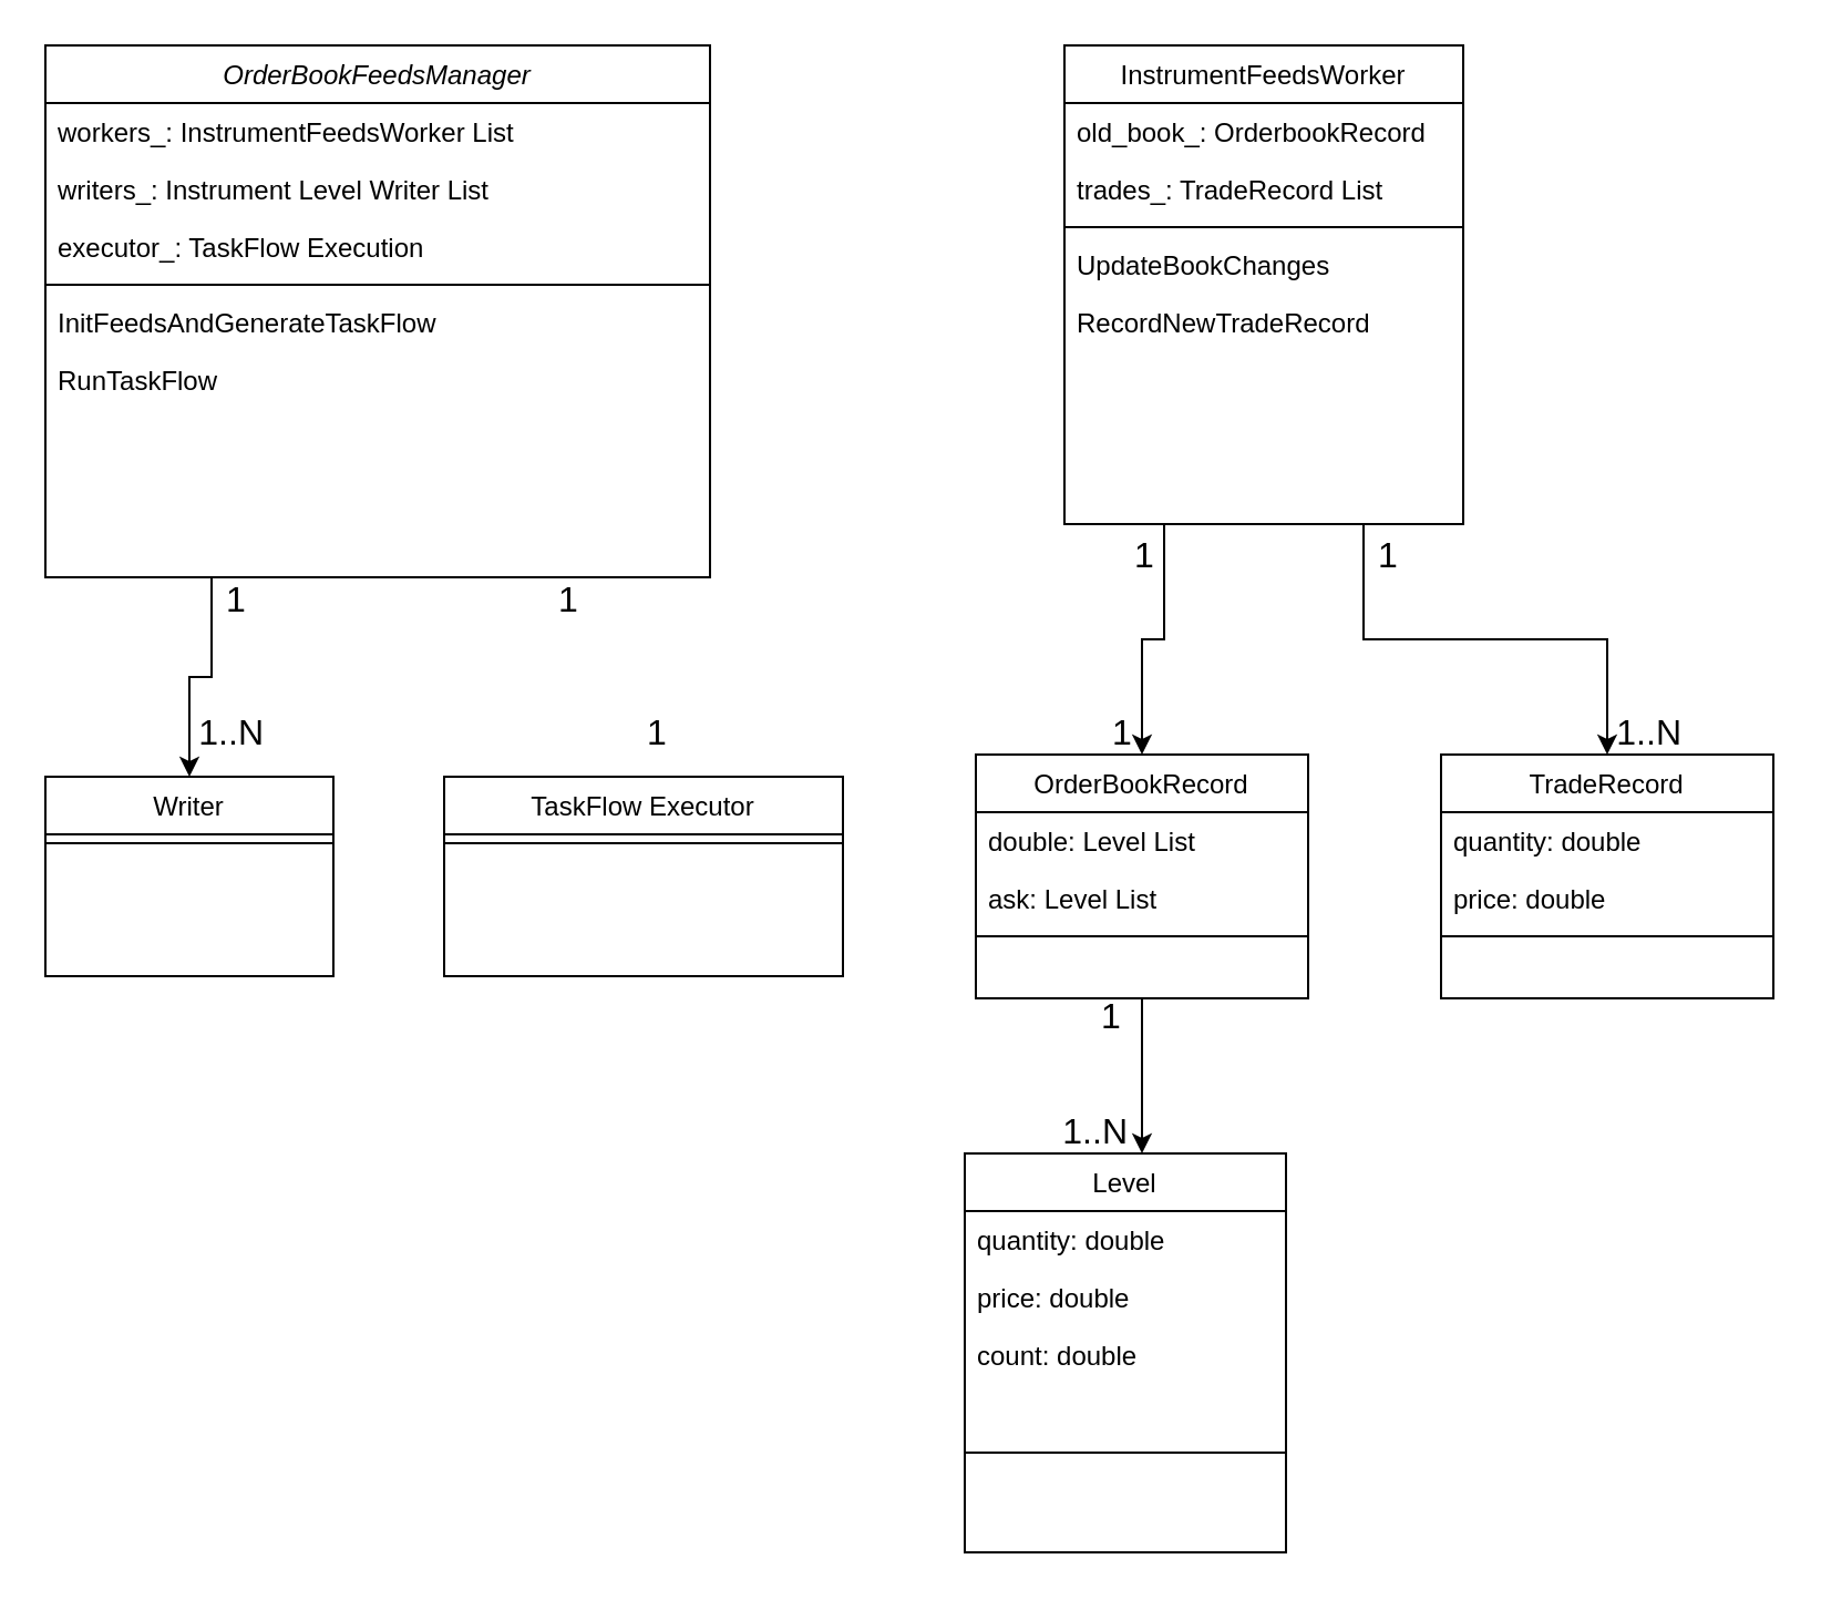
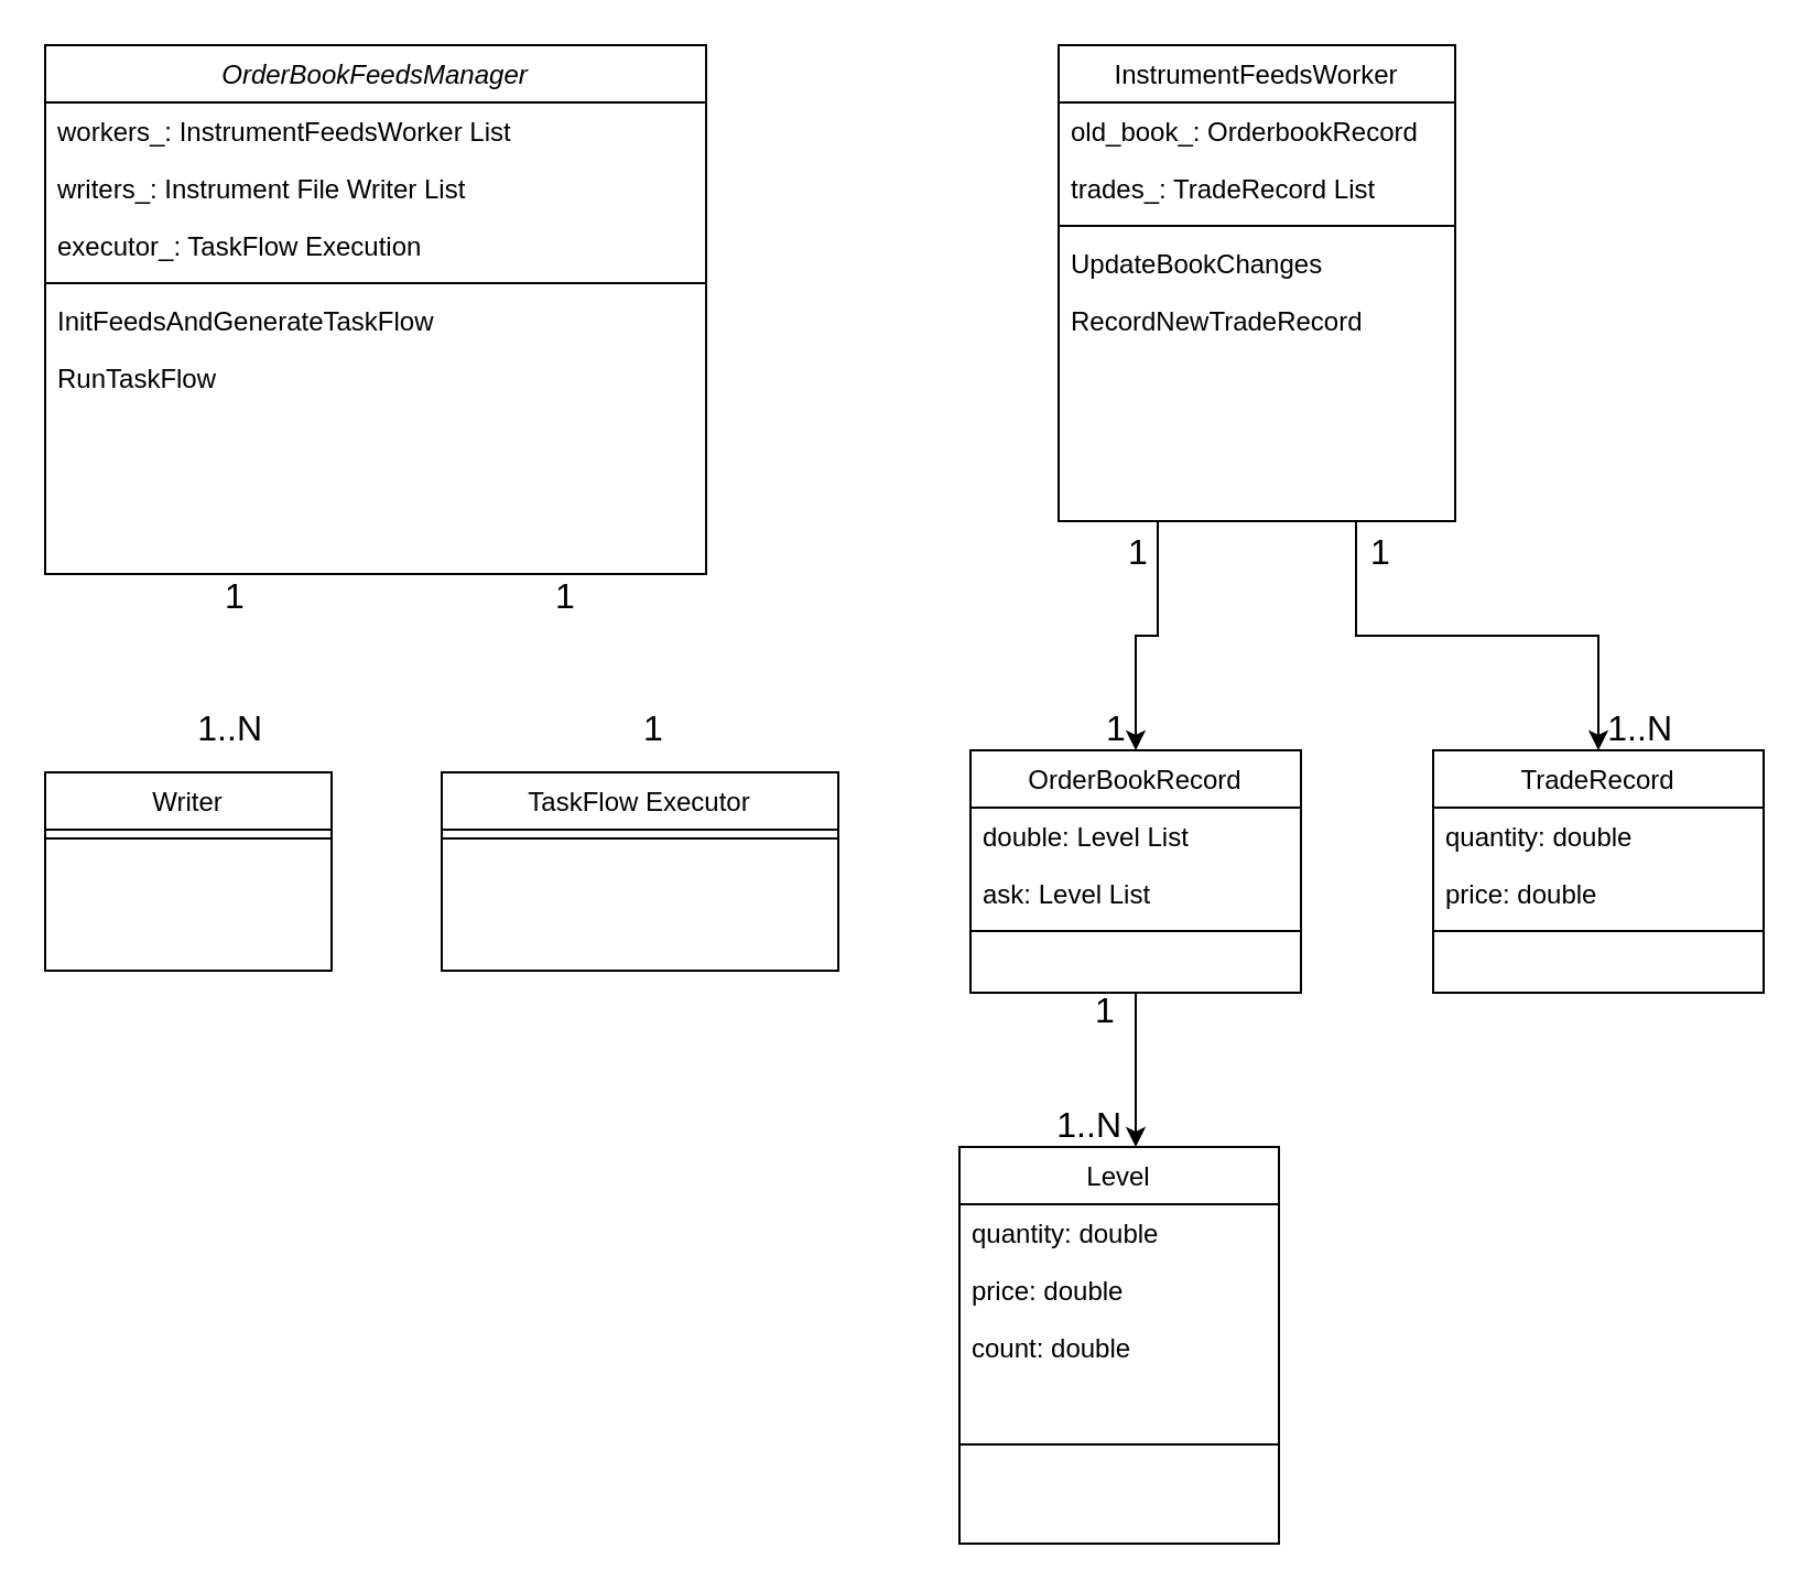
- <mxCell id="5" value="writers_: Instrument Level Writer List" style="text;align=left;verticalAlign=top;spacingLeft=4;spacingRight=4;overflow=hidden;rotatable=0;points=[[0,0.5],[1,0.5]];portConstraint=eastwest;rounded=0;shadow=0;html=0;" parent="3" vertex="1"><mxGeometry y="52" width="300" height="26" as="geometry" /></mxCell>
+ <mxCell id="5" value="writers_: Instrument File Writer List" style="text;align=left;verticalAlign=top;spacingLeft=4;spacingRight=4;overflow=hidden;rotatable=0;points=[[0,0.5],[1,0.5]];portConstraint=eastwest;rounded=0;shadow=0;html=0;" parent="3" vertex="1"><mxGeometry y="52" width="300" height="26" as="geometry" /></mxCell>
- <mxCell id="2" style="edgeStyle=orthogonalEdgeStyle;rounded=0;orthogonalLoop=1;jettySize=auto;html=1;exitX=0.25;exitY=1;exitDx=0;exitDy=0;fontSize=15;" edge="1" parent="1" source="3" target="20"><mxGeometry relative="1" as="geometry" /></mxCell>
